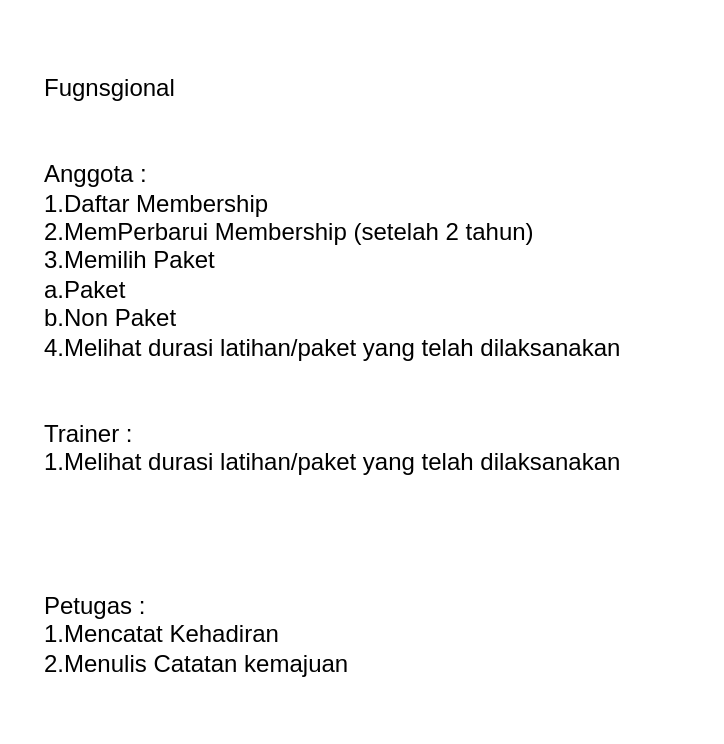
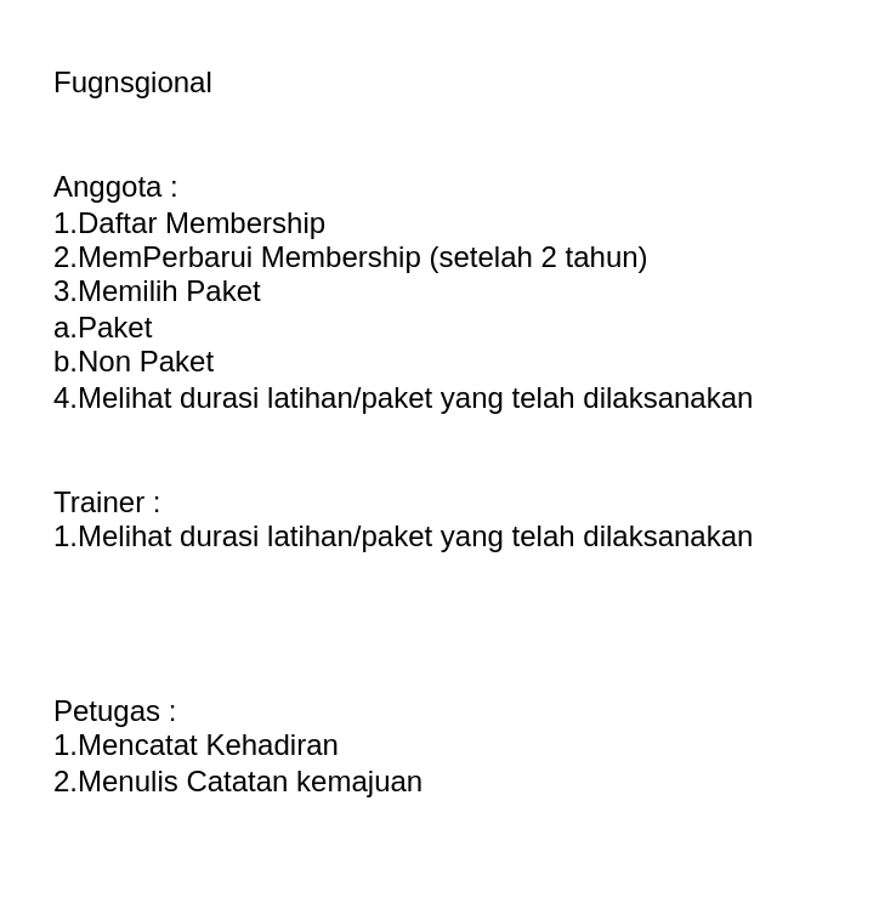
- <mxCell id="2" value="Fugnsgional&#10;&#10;&#10;Anggota :&#10;1.Daftar Membership&#10;2.MemPerbarui Membership (setelah 2 tahun)&#10;3.Memilih Paket&#10;a.Paket&#10;b.Non Paket&#10;4.Melihat durasi latihan/paket yang telah dilaksanakan&#10;&#10;&#10;Trainer :&#10;1.Melihat durasi latihan/paket yang telah dilaksanakan&#10;&#10;&#10;&#10;&#10;Petugas :&#10;1.Mencatat Kehadiran&#10;2.Menulis Catatan kemajuan" style="text;whiteSpace=wrap;html=1;" vertex="1" parent="1"><mxGeometry x="20" y="30" width="320" height="330" as="geometry" /></mxCell>
+ <mxCell id="2" value="Fugnsgional&#10;&#10;&#10;Anggota :&#10;1.Daftar Membership&#10;2.MemPerbarui Membership (setelah 2 tahun)&#10;3.Memilih Paket&#10;a.Paket&#10;b.Non Paket&#10;4.Melihat durasi latihan/paket yang telah dilaksanakan&#10;&#10;&#10;Trainer :&#10;1.Melihat durasi latihan/paket yang telah dilaksanakan&#10;&#10;&#10;&#10;&#10;Petugas :&#10;1.Mencatat Kehadiran&#10;2.Menulis Catatan kemajuan" style="text;whiteSpace=wrap;html=1;" vertex="1" parent="1"><mxGeometry x="20" y="20" width="320" height="330" as="geometry" /></mxCell>
